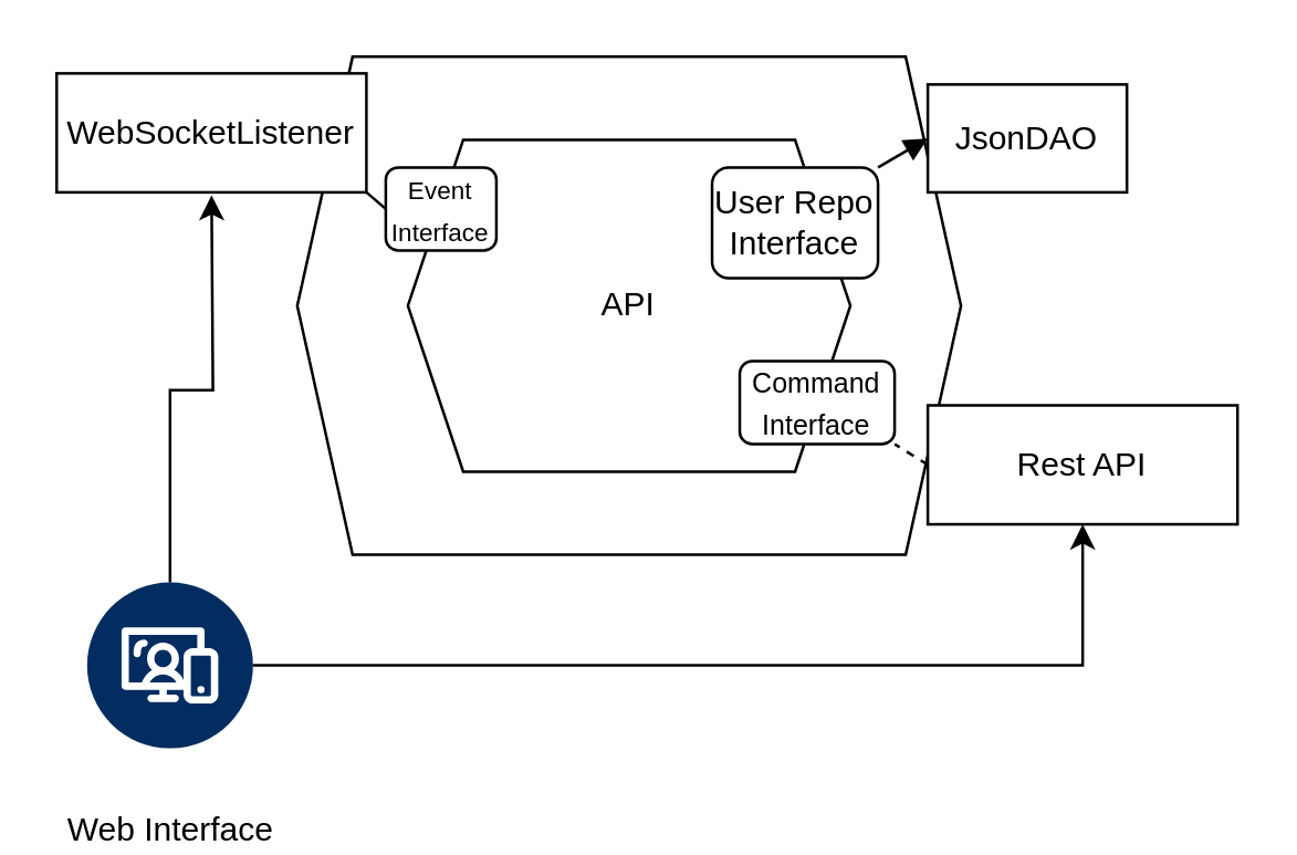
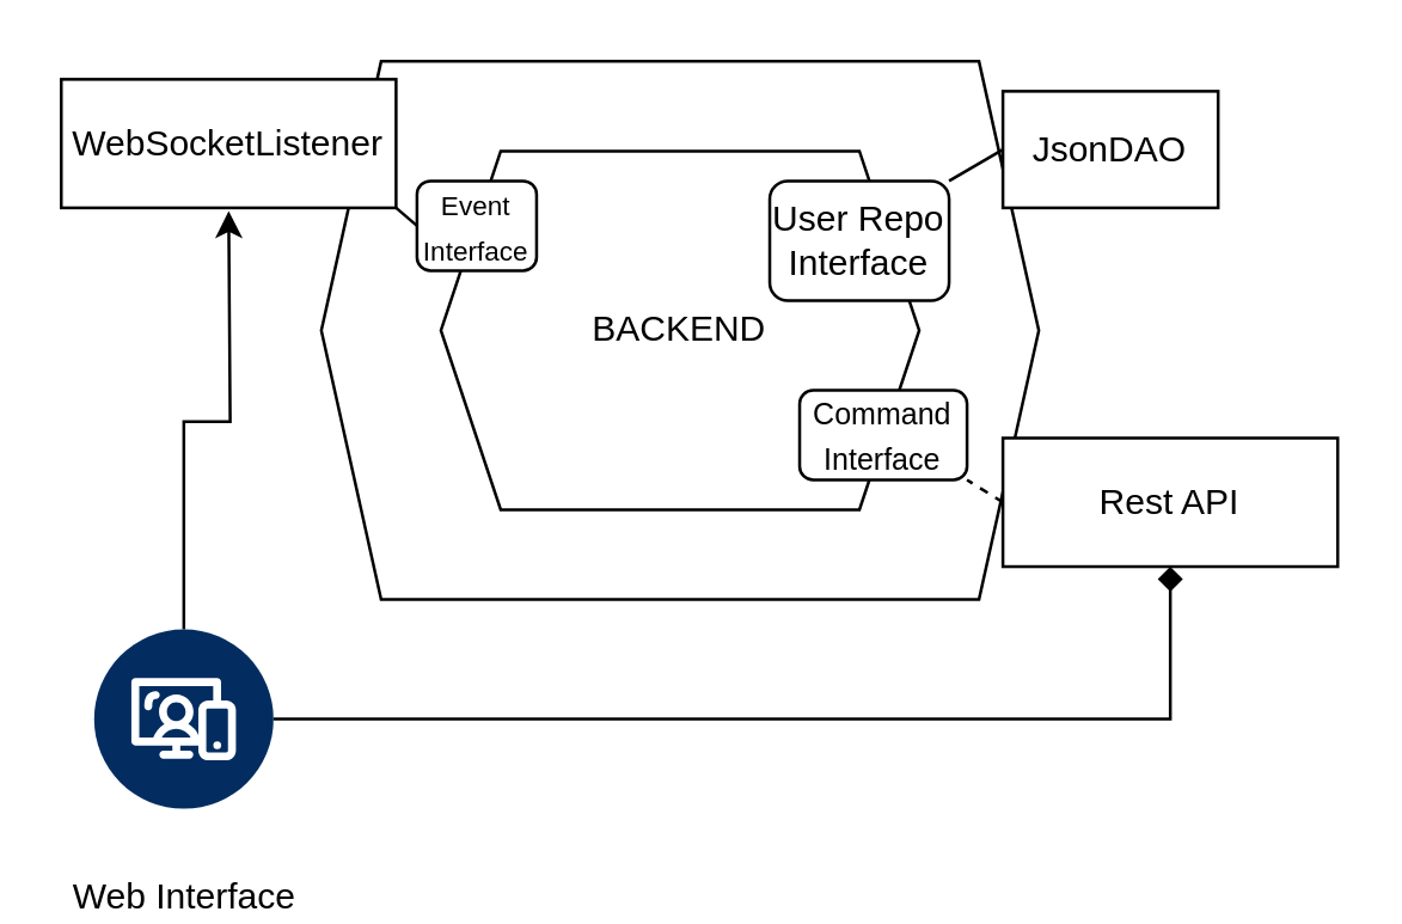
- <mxCell id="15" value="" style="endArrow=block;html=1;rounded=0;exitX=1;exitY=0;exitDx=0;exitDy=0;entryX=0;entryY=0.5;entryDx=0;entryDy=0;" edge="1" parent="1" source="13" target="14"><mxGeometry width="50" height="50" relative="1" as="geometry"><mxPoint x="317" y="100" as="sourcePoint" /><mxPoint x="367" y="50" as="targetPoint" /></mxGeometry></mxCell>
+ <mxCell id="15" value="" style="endArrow=none;html=1;rounded=0;exitX=1;exitY=0;exitDx=0;exitDy=0;entryX=0;entryY=0.5;entryDx=0;entryDy=0;" edge="1" parent="1" source="13" target="14"><mxGeometry width="50" height="50" relative="1" as="geometry"><mxPoint x="317" y="100" as="sourcePoint" /><mxPoint x="367" y="50" as="targetPoint" /></mxGeometry></mxCell>
- <mxCell id="3" value="API" style="shape=hexagon;perimeter=hexagonPerimeter2;whiteSpace=wrap;html=1;fixedSize=1;" vertex="1" parent="1"><mxGeometry x="147" y="50" width="160" height="120" as="geometry" /></mxCell>
+ <mxCell id="3" value="BACKEND" style="shape=hexagon;perimeter=hexagonPerimeter2;whiteSpace=wrap;html=1;fixedSize=1;" vertex="1" parent="1"><mxGeometry x="147" y="50" width="160" height="120" as="geometry" /></mxCell>
- <mxCell id="11" style="edgeStyle=orthogonalEdgeStyle;rounded=0;orthogonalLoop=1;jettySize=auto;html=1;entryX=0.5;entryY=1;entryDx=0;entryDy=0;" edge="1" parent="1" source="12" target="8"><mxGeometry relative="1" as="geometry" /></mxCell>
+ <mxCell id="11" style="edgeStyle=orthogonalEdgeStyle;rounded=0;orthogonalLoop=1;jettySize=auto;html=1;entryX=0.5;entryY=1;entryDx=0;entryDy=0;endArrow=diamond;" edge="1" parent="1" source="12" target="8"><mxGeometry relative="1" as="geometry" /></mxCell>
